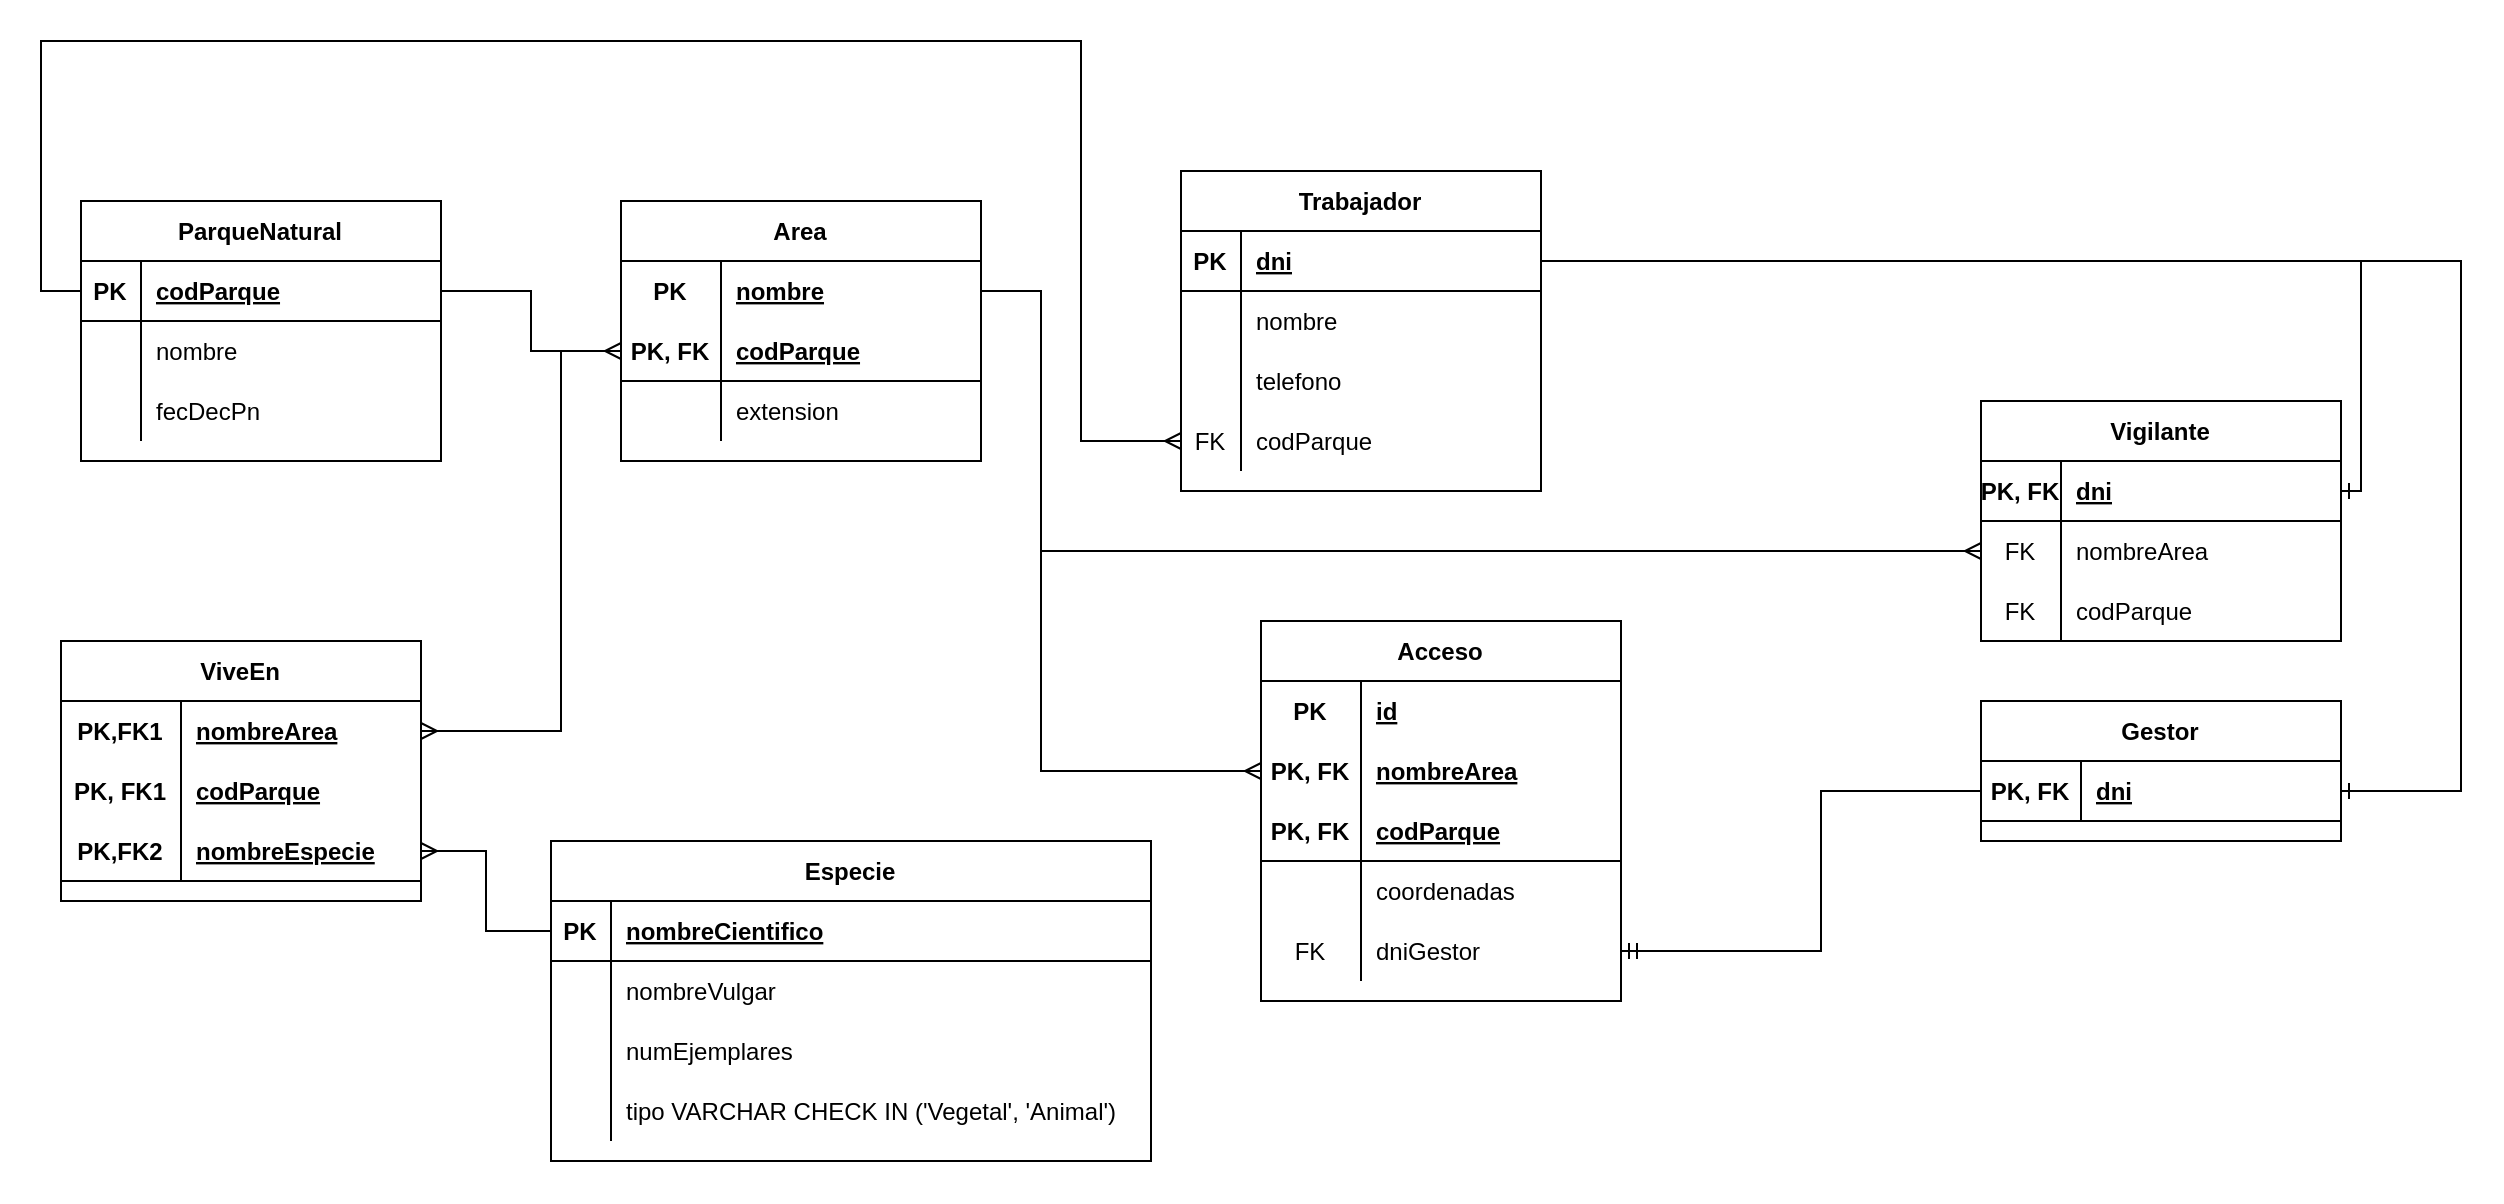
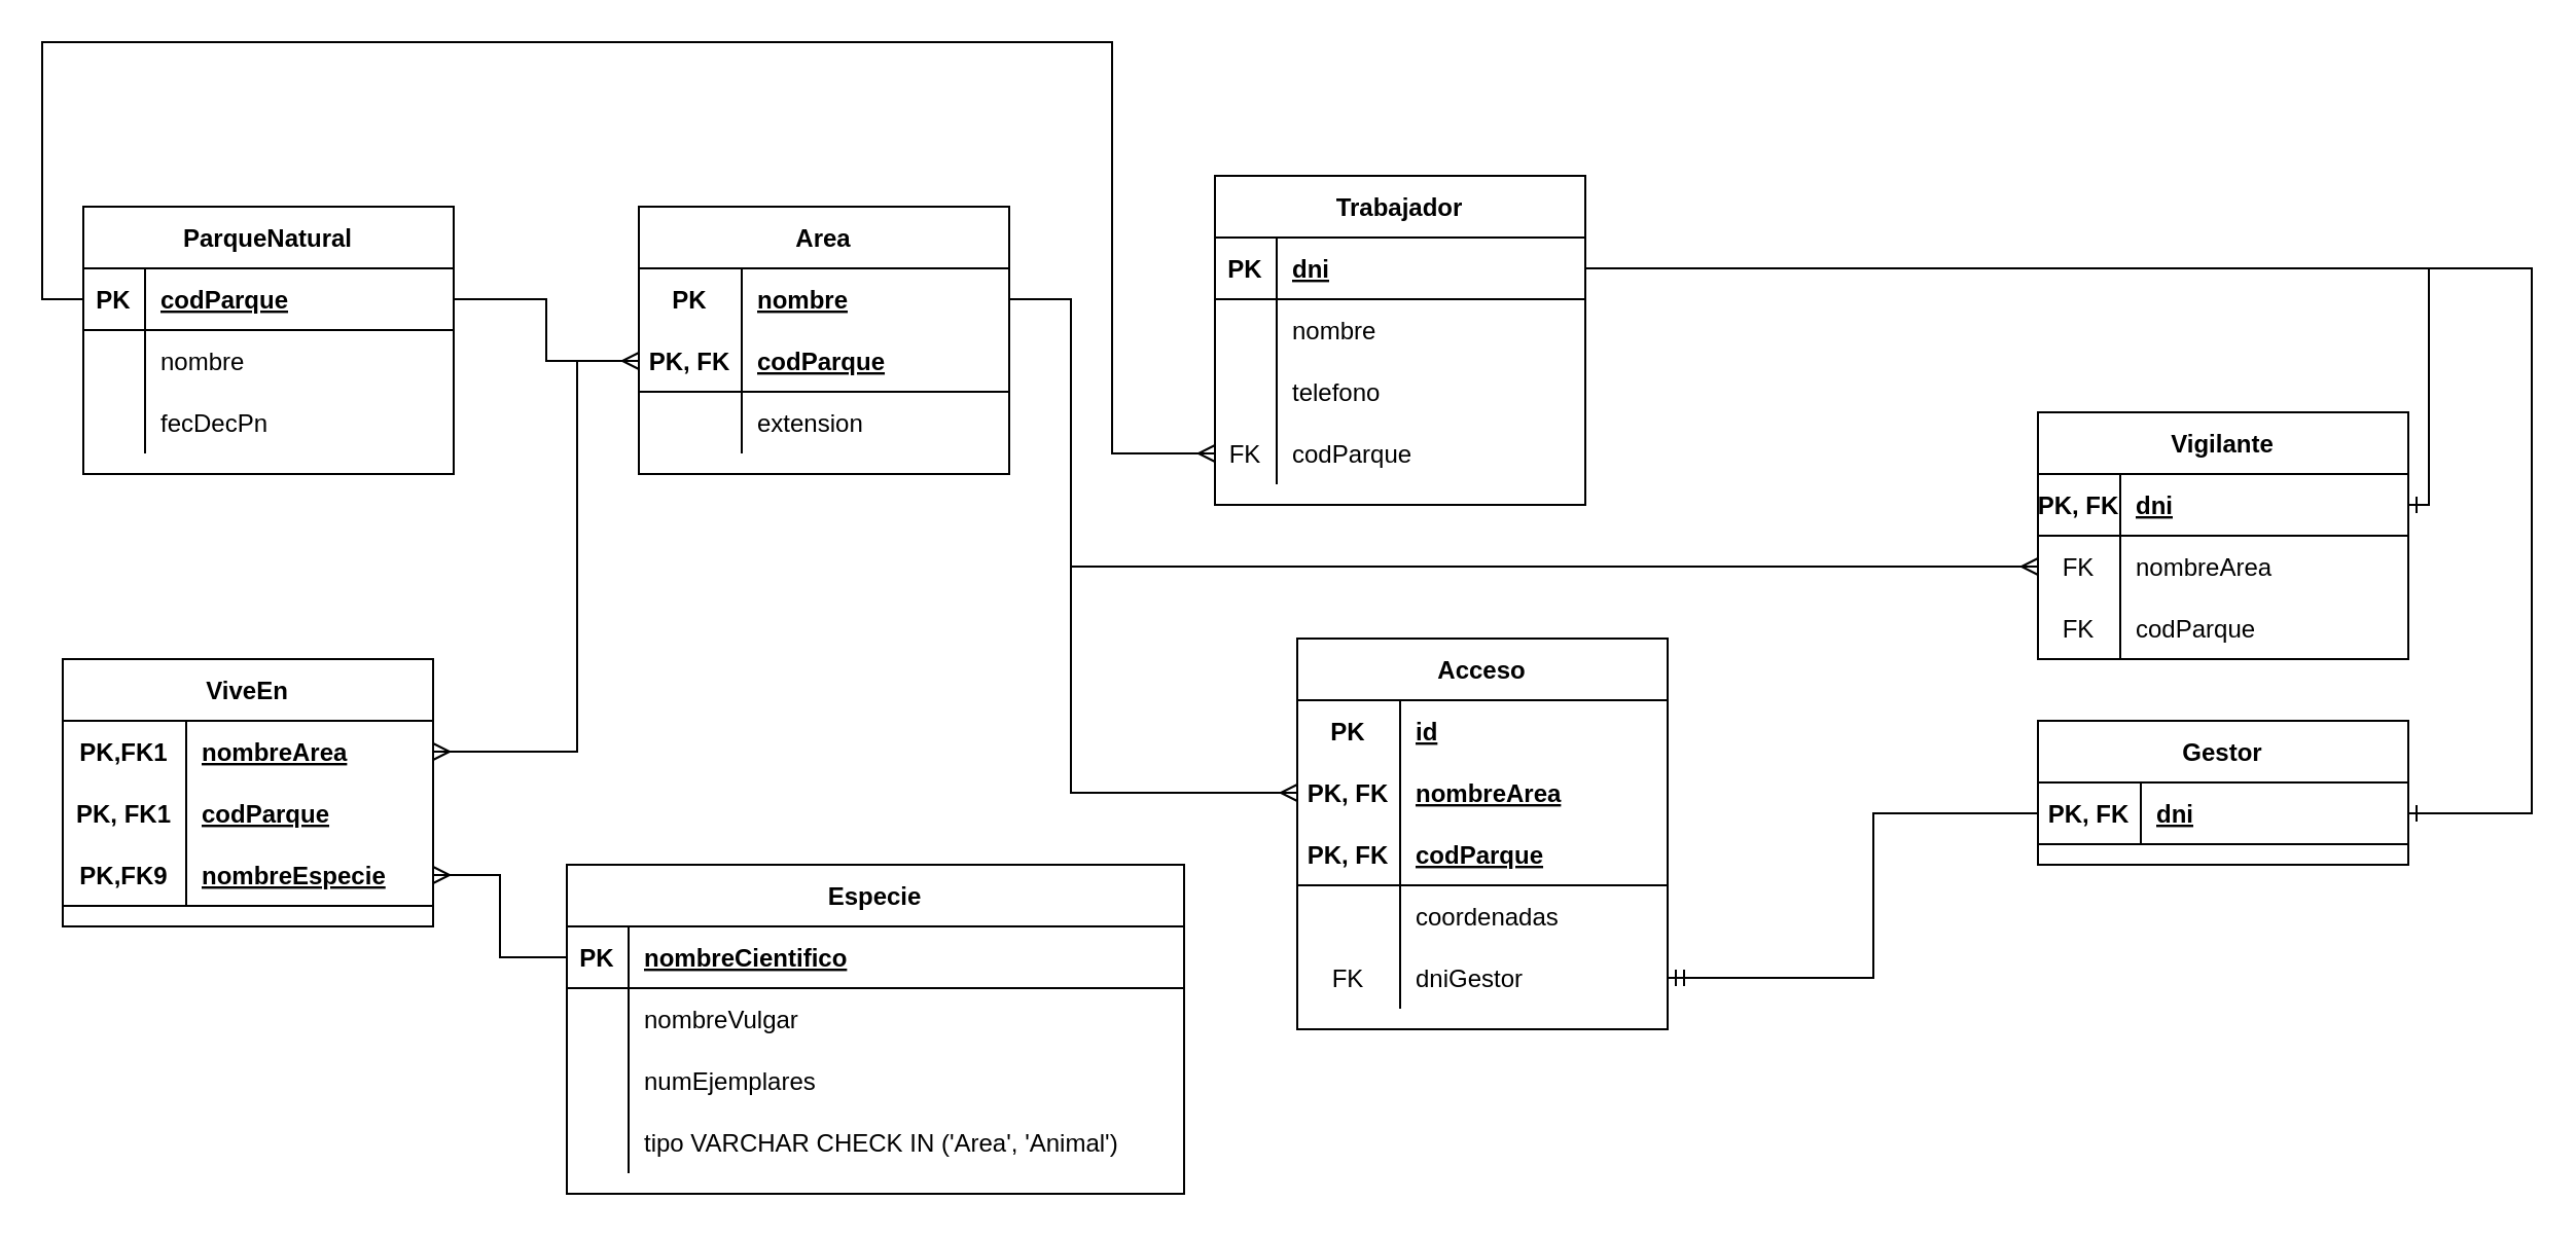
- <mxCell id="58" value="PK,FK2" style="shape=partialRectangle;connectable=0;fillColor=none;top=0;left=0;bottom=0;right=0;fontStyle=1;overflow=hidden;strokeColor=default;" vertex="1" parent="57"><mxGeometry width="60" height="30" as="geometry"><mxRectangle width="60" height="30" as="alternateBounds" /></mxGeometry></mxCell>
+ <mxCell id="58" value="PK,FK9" style="shape=partialRectangle;connectable=0;fillColor=none;top=0;left=0;bottom=0;right=0;fontStyle=1;overflow=hidden;strokeColor=default;" vertex="1" parent="57"><mxGeometry width="60" height="30" as="geometry"><mxRectangle width="60" height="30" as="alternateBounds" /></mxGeometry></mxCell>
- <mxCell id="49" value="tipo VARCHAR CHECK IN ('Vegetal', 'Animal')" style="shape=partialRectangle;connectable=0;fillColor=none;top=0;left=0;bottom=0;right=0;align=left;spacingLeft=6;overflow=hidden;strokeColor=default;" vertex="1" parent="47"><mxGeometry x="30" width="270" height="30" as="geometry"><mxRectangle width="270" height="30" as="alternateBounds" /></mxGeometry></mxCell>
+ <mxCell id="49" value="tipo VARCHAR CHECK IN ('Area', 'Animal')" style="shape=partialRectangle;connectable=0;fillColor=none;top=0;left=0;bottom=0;right=0;align=left;spacingLeft=6;overflow=hidden;strokeColor=default;" vertex="1" parent="47"><mxGeometry x="30" width="270" height="30" as="geometry"><mxRectangle width="270" height="30" as="alternateBounds" /></mxGeometry></mxCell>
